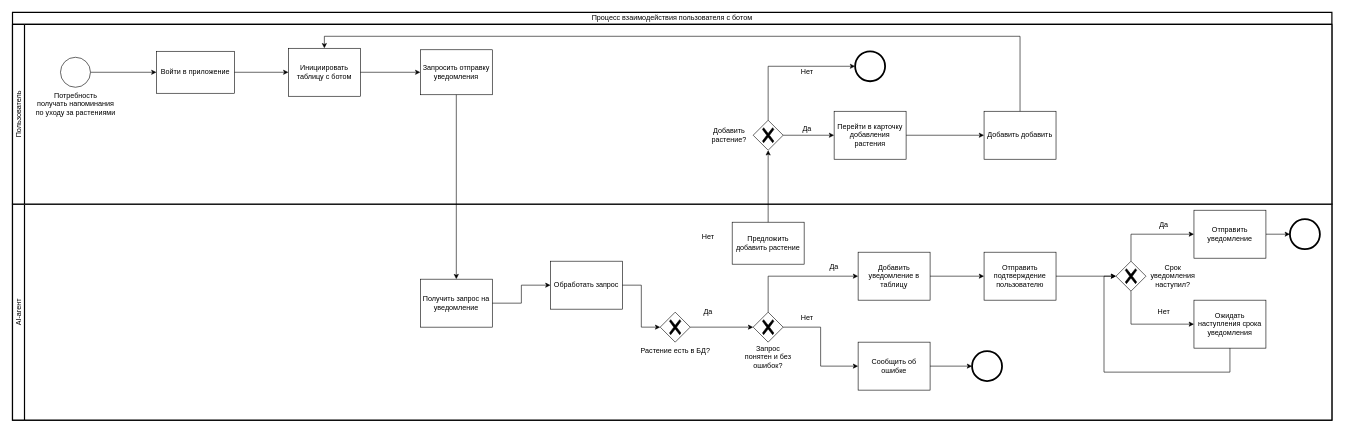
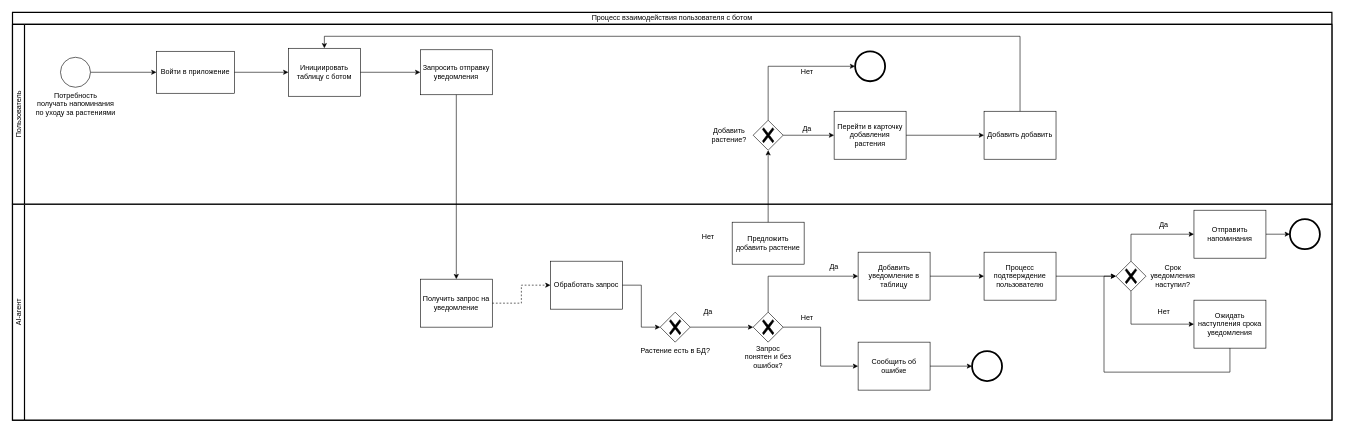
- <mxCell id="29" value="Отправить уведомление" style="points=[[0.25,0,0],[0.5,0,0],[0.75,0,0],[1,0.25,0],[1,0.5,0],[1,0.75,0],[0.75,1,0],[0.5,1,0],[0.25,1,0],[0,0.75,0],[0,0.5,0],[0,0.25,0]];shape=mxgraph.bpmn.task2;whiteSpace=wrap;rectStyle=rounded;size=10;html=1;container=1;expand=0;collapsible=0;taskMarker=abstract;" vertex="1" parent="3"><mxGeometry x="1970" y="10" width="120" height="80" as="geometry" /></mxCell>
+ <mxCell id="29" value="Отправить напоминания" style="points=[[0.25,0,0],[0.5,0,0],[0.75,0,0],[1,0.25,0],[1,0.5,0],[1,0.75,0],[0.75,1,0],[0.5,1,0],[0.25,1,0],[0,0.75,0],[0,0.5,0],[0,0.25,0]];shape=mxgraph.bpmn.task2;whiteSpace=wrap;rectStyle=rounded;size=10;html=1;container=1;expand=0;collapsible=0;taskMarker=abstract;" vertex="1" parent="3"><mxGeometry x="1970" y="10" width="120" height="80" as="geometry" /></mxCell>
- <mxCell id="21" value="Отправить подтверждение пользователю" style="points=[[0.25,0,0],[0.5,0,0],[0.75,0,0],[1,0.25,0],[1,0.5,0],[1,0.75,0],[0.75,1,0],[0.5,1,0],[0.25,1,0],[0,0.75,0],[0,0.5,0],[0,0.25,0]];shape=mxgraph.bpmn.task2;whiteSpace=wrap;rectStyle=rounded;size=10;html=1;container=1;expand=0;collapsible=0;taskMarker=abstract;" vertex="1" parent="3"><mxGeometry x="1620" y="80" width="120" height="80" as="geometry" /></mxCell>
+ <mxCell id="21" value="Процесс подтверждение пользователю" style="points=[[0.25,0,0],[0.5,0,0],[0.75,0,0],[1,0.25,0],[1,0.5,0],[1,0.75,0],[0.75,1,0],[0.5,1,0],[0.25,1,0],[0,0.75,0],[0,0.5,0],[0,0.25,0]];shape=mxgraph.bpmn.task2;whiteSpace=wrap;rectStyle=rounded;size=10;html=1;container=1;expand=0;collapsible=0;taskMarker=abstract;" vertex="1" parent="3"><mxGeometry x="1620" y="80" width="120" height="80" as="geometry" /></mxCell>
- <mxCell id="6" style="edgeStyle=orthogonalEdgeStyle;rounded=0;orthogonalLoop=1;jettySize=auto;html=1;entryX=0;entryY=0.5;entryDx=0;entryDy=0;entryPerimeter=0;" edge="1" parent="3" source="4" target="5"><mxGeometry relative="1" as="geometry" /></mxCell>
+ <mxCell id="6" style="edgeStyle=orthogonalEdgeStyle;rounded=0;orthogonalLoop=1;jettySize=auto;html=1;entryX=0;entryY=0.5;entryDx=0;entryDy=0;entryPerimeter=0;dashed=1;" edge="1" parent="3" source="4" target="5"><mxGeometry relative="1" as="geometry" /></mxCell>
